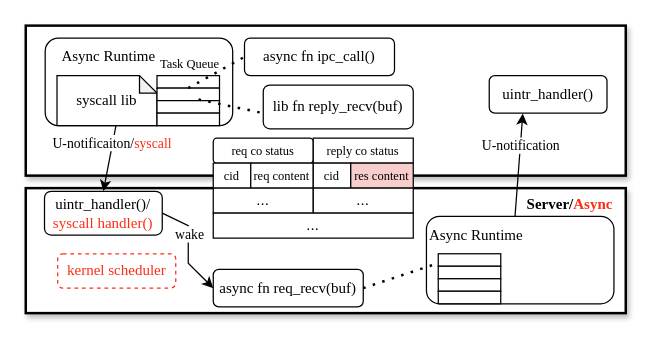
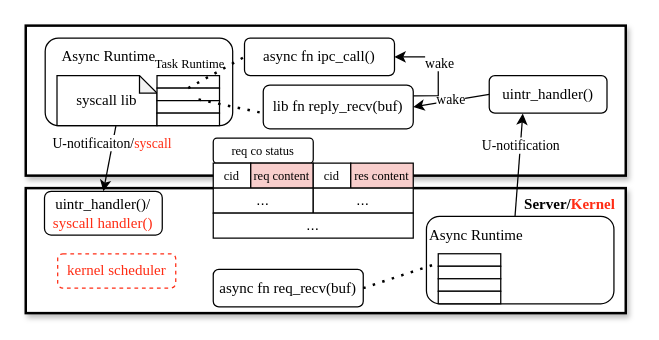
- <mxCell id="28" value="&lt;font style=&quot;font-size: 10px;&quot; face=&quot;Times New Roman&quot;&gt;Task Queue&lt;/font&gt;" style="text;html=1;align=center;verticalAlign=middle;resizable=0;points=[];autosize=1;strokeColor=none;fillColor=none;" vertex="1" parent="1"><mxGeometry x="115.55" y="35" width="70" height="30" as="geometry" /></mxCell>
+ <mxCell id="28" value="&lt;font style=&quot;font-size: 10px;&quot; face=&quot;Times New Roman&quot;&gt;Task Runtime&lt;/font&gt;" style="text;html=1;align=center;verticalAlign=middle;resizable=0;points=[];autosize=1;strokeColor=none;fillColor=none;" vertex="1" parent="1"><mxGeometry x="115.55" y="35" width="70" height="30" as="geometry" /></mxCell>
+ <mxCell id="45" value="" style="endArrow=classic;html=1;rounded=0;exitX=1;exitY=0.25;exitDx=0;exitDy=0;entryX=1;entryY=0.5;entryDx=0;entryDy=0;" edge="1" parent="1" source="7" target="5"><mxGeometry width="50" height="50" relative="1" as="geometry"><mxPoint x="280" y="160" as="sourcePoint" /><mxPoint x="330" y="110" as="targetPoint" /><Array as="points"><mxPoint x="350" y="76" /><mxPoint x="350" y="45" /></Array></mxGeometry></mxCell>
+ <mxCell id="46" value="&lt;font face=&quot;Times New Roman&quot;&gt;wake&lt;/font&gt;" style="edgeLabel;html=1;align=center;verticalAlign=middle;resizable=0;points=[];" vertex="1" connectable="0" parent="45"><mxGeometry x="0.099" relative="1" as="geometry"><mxPoint as="offset" /></mxGeometry></mxCell>
+ <mxCell id="41" value="" style="endArrow=classic;html=1;rounded=0;exitX=0;exitY=0.5;exitDx=0;exitDy=0;entryX=1;entryY=0.5;entryDx=0;entryDy=0;" edge="1" parent="1" source="18" target="7"><mxGeometry width="50" height="50" relative="1" as="geometry"><mxPoint x="280" y="160" as="sourcePoint" /><mxPoint x="330" y="110" as="targetPoint" /></mxGeometry></mxCell>
+ <mxCell id="42" value="&lt;font face=&quot;Times New Roman&quot;&gt;wake&lt;/font&gt;" style="edgeLabel;html=1;align=center;verticalAlign=middle;resizable=0;points=[];" vertex="1" connectable="0" parent="41"><mxGeometry x="0.019" y="-2" relative="1" as="geometry"><mxPoint as="offset" /></mxGeometry></mxCell>
- <mxCell id="9" value="&lt;font face=&quot;Times New Roman&quot; style=&quot;font-size: 10px;&quot;&gt;reply co status&lt;/font&gt;" style="rounded=0;whiteSpace=wrap;html=1;" vertex="1" parent="1"><mxGeometry x="250" y="110" width="80" height="20" as="geometry" /></mxCell>
- <mxCell id="11" value="&lt;font style=&quot;font-size: 10px;&quot; face=&quot;Times New Roman&quot;&gt;req content&lt;/font&gt;" style="rounded=0;whiteSpace=wrap;html=1;" vertex="1" parent="1"><mxGeometry x="200" y="130" width="50" height="20" as="geometry" /></mxCell>
+ <mxCell id="11" value="&lt;font style=&quot;font-size: 10px;&quot; face=&quot;Times New Roman&quot;&gt;req content&lt;/font&gt;" style="rounded=0;whiteSpace=wrap;html=1;fillColor=#f8cecc;" vertex="1" parent="1"><mxGeometry x="200" y="130" width="50" height="20" as="geometry" /></mxCell>
- <mxCell id="4" value="&lt;font face=&quot;Times New Roman&quot;&gt;&lt;b&gt;Server/&lt;font color=&quot;#ff2c14&quot;&gt;Async&lt;/font&gt;&lt;/b&gt;&lt;/font&gt;" style="text;html=1;align=center;verticalAlign=middle;resizable=0;points=[];autosize=1;strokeColor=none;fillColor=none;" vertex="1" parent="1"><mxGeometry x="405" y="147.5" width="100" height="30" as="geometry" /></mxCell>
+ <mxCell id="4" value="&lt;font face=&quot;Times New Roman&quot;&gt;&lt;b&gt;Server/&lt;font color=&quot;#ff2c14&quot;&gt;Kernel&lt;/font&gt;&lt;/b&gt;&lt;/font&gt;" style="text;html=1;align=center;verticalAlign=middle;resizable=0;points=[];autosize=1;strokeColor=none;fillColor=none;" vertex="1" parent="1"><mxGeometry x="405" y="147.5" width="100" height="30" as="geometry" /></mxCell>
- <mxCell id="43" value="" style="endArrow=classic;html=1;rounded=0;exitX=1;exitY=0.5;exitDx=0;exitDy=0;entryX=0;entryY=0.5;entryDx=0;entryDy=0;" edge="1" parent="1" source="19" target="22"><mxGeometry width="50" height="50" relative="1" as="geometry"><mxPoint x="280" y="160" as="sourcePoint" /><mxPoint x="330" y="110" as="targetPoint" /><Array as="points"><mxPoint x="150" y="180" /><mxPoint x="150" y="210" /></Array></mxGeometry></mxCell>
- <mxCell id="44" value="&lt;font face=&quot;Times New Roman&quot;&gt;wake&lt;/font&gt;" style="edgeLabel;html=1;align=center;verticalAlign=middle;resizable=0;points=[];" vertex="1" connectable="0" parent="43"><mxGeometry x="-0.268" relative="1" as="geometry"><mxPoint as="offset" /></mxGeometry></mxCell>
